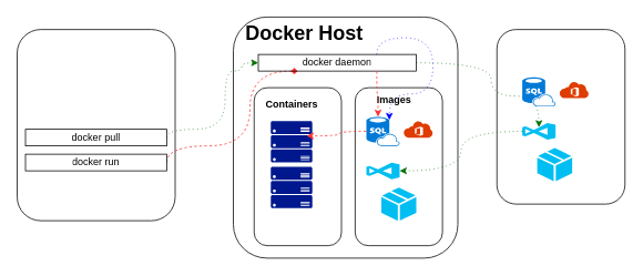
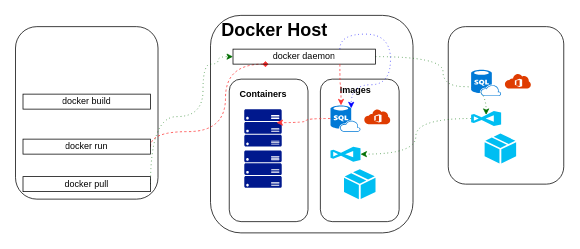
+ <mxCell id="7" value="docker build" style="text;html=1;strokeColor=#000000;fillColor=none;align=center;verticalAlign=middle;whiteSpace=wrap;overflow=hidden;" parent="1" vertex="1"><mxGeometry x="30" y="125" width="170" height="20" as="geometry" /></mxCell>
- <mxCell id="9" value="docker pull" style="text;html=1;strokeColor=#000000;fillColor=none;align=center;verticalAlign=middle;whiteSpace=wrap;overflow=hidden;" parent="1" vertex="1"><mxGeometry x="30" y="155" width="170" height="20" as="geometry" /></mxCell>
+ <mxCell id="9" value="docker pull" style="text;html=1;strokeColor=#000000;fillColor=none;align=center;verticalAlign=middle;whiteSpace=wrap;overflow=hidden;" parent="1" vertex="1"><mxGeometry x="30" y="235" width="170" height="20" as="geometry" /></mxCell>
